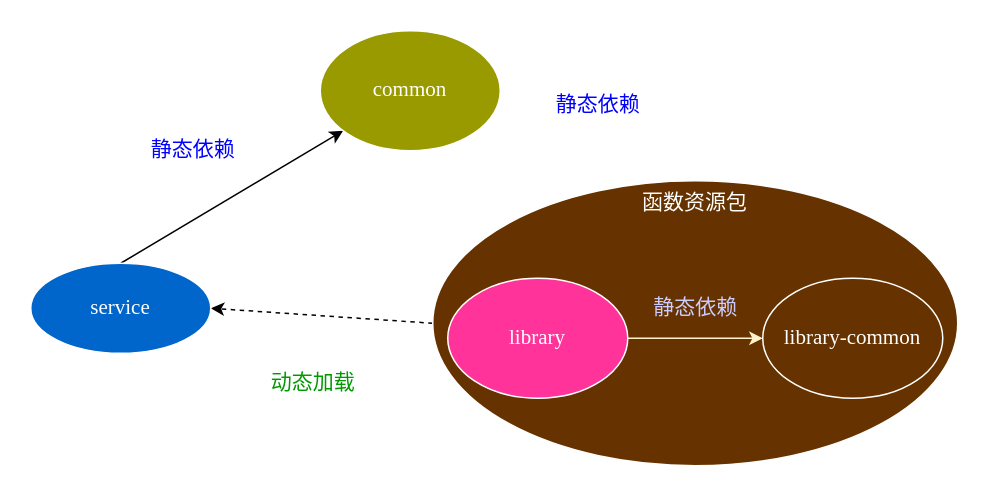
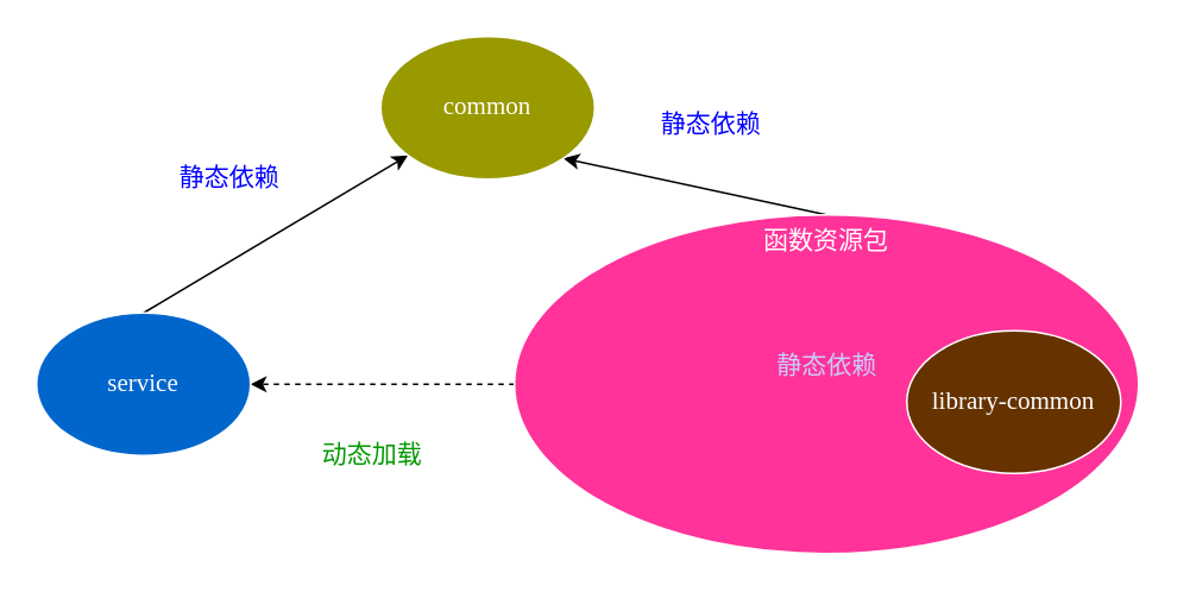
- <mxCell id="2" style="edgeStyle=none;rounded=0;orthogonalLoop=1;jettySize=auto;html=1;exitX=0.5;exitY=0;exitDx=0;exitDy=0;fontFamily=Garamond;fontSize=14;" edge="1" parent="1" source="4" target="10"><mxGeometry relative="1" as="geometry" /></mxCell>
+ <mxCell id="2" style="edgeStyle=none;rounded=0;orthogonalLoop=1;jettySize=auto;html=1;exitX=0.5;exitY=0;exitDx=0;exitDy=0;entryX=1;entryY=1;entryDx=0;entryDy=0;fontFamily=Garamond;fontSize=14;" edge="1" parent="1" source="4" target="7"><mxGeometry relative="1" as="geometry" /></mxCell>
- <mxCell id="6" value="service" style="ellipse;whiteSpace=wrap;html=1;fontFamily=Garamond;fontSize=14;fillColor=#0066CC;strokeColor=#FFFFFF;fontColor=#FFFFFF;" diagramCategory="general" diagramName="oval" vertex="1" parent="1"><mxGeometry x="20" y="175" width="120" height="60" as="geometry" /></mxCell>
+ <mxCell id="6" value="service" style="ellipse;whiteSpace=wrap;html=1;fontFamily=Garamond;fontSize=14;fillColor=#0066CC;strokeColor=#FFFFFF;fontColor=#FFFFFF;" diagramCategory="general" diagramName="oval" vertex="1" parent="1"><mxGeometry x="20" y="175" width="120" height="80" as="geometry" /></mxCell>
- <mxCell id="4" value="函数资源包" style="ellipse;whiteSpace=wrap;html=1;verticalAlign=top;fontFamily=Garamond;fontSize=14;fillColor=#663300;fontColor=#FFFFFF;strokeColor=#FFFFFF;" diagramCategory="general" diagramName="oval" vertex="1" parent="1"><mxGeometry x="288" y="120" width="350" height="190" as="geometry" /></mxCell>
+ <mxCell id="4" value="函数资源包" style="ellipse;whiteSpace=wrap;html=1;verticalAlign=top;fontFamily=Garamond;fontSize=14;fillColor=#ff3399;fontColor=#FFFFFF;strokeColor=#FFFFFF;" diagramCategory="general" diagramName="oval" vertex="1" parent="1"><mxGeometry x="288" y="120" width="350" height="190" as="geometry" /></mxCell>
- <mxCell id="9" value="library" style="ellipse;whiteSpace=wrap;html=1;fontFamily=Garamond;fontSize=14;fillColor=#FF3399;fontColor=#FFFFFF;strokeColor=#FFFFFF;" diagramCategory="general" diagramName="oval" vertex="1" parent="1"><mxGeometry x="298" y="185" width="120" height="80" as="geometry" /></mxCell>
- <mxCell id="8" style="edgeStyle=none;rounded=0;orthogonalLoop=1;jettySize=auto;html=1;exitX=1;exitY=0.5;exitDx=0;exitDy=0;entryX=0;entryY=0.5;entryDx=0;entryDy=0;fontFamily=Garamond;fontSize=14;fontColor=#FFF2CC;strokeColor=#FFF2CC;" edge="1" parent="1" source="9" target="10"><mxGeometry relative="1" as="geometry" /></mxCell>
